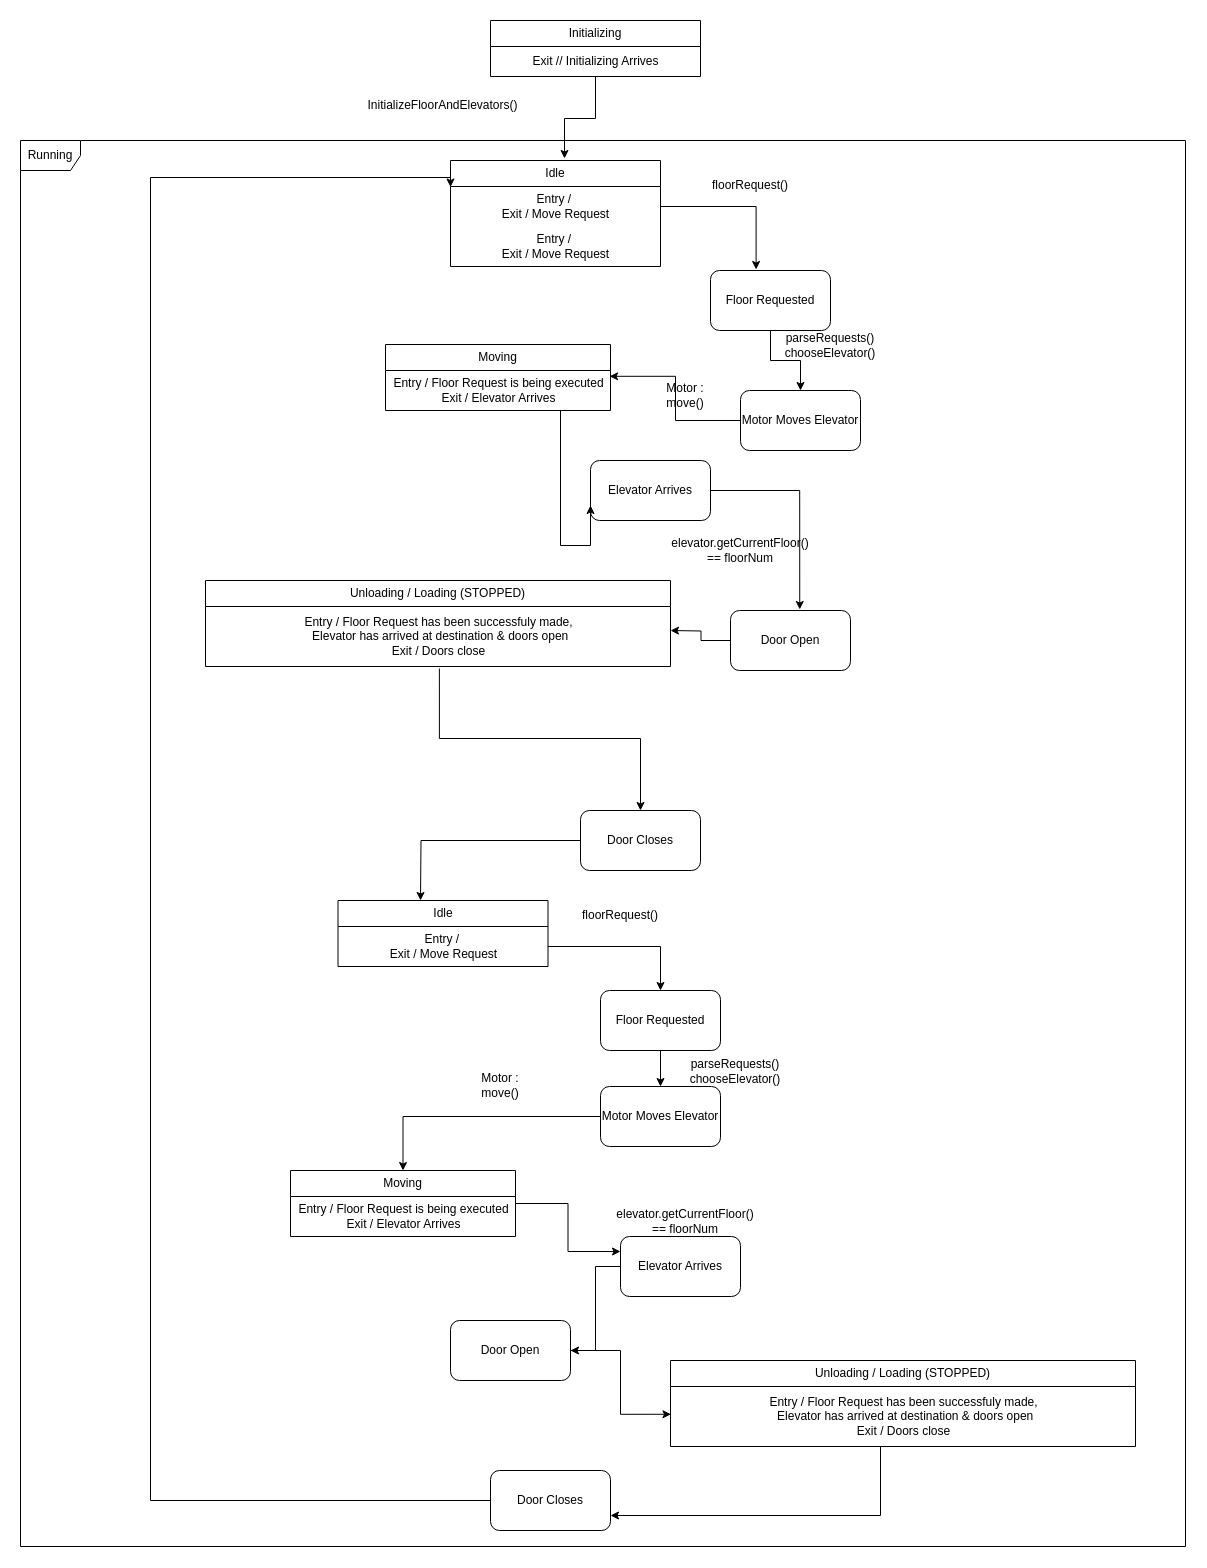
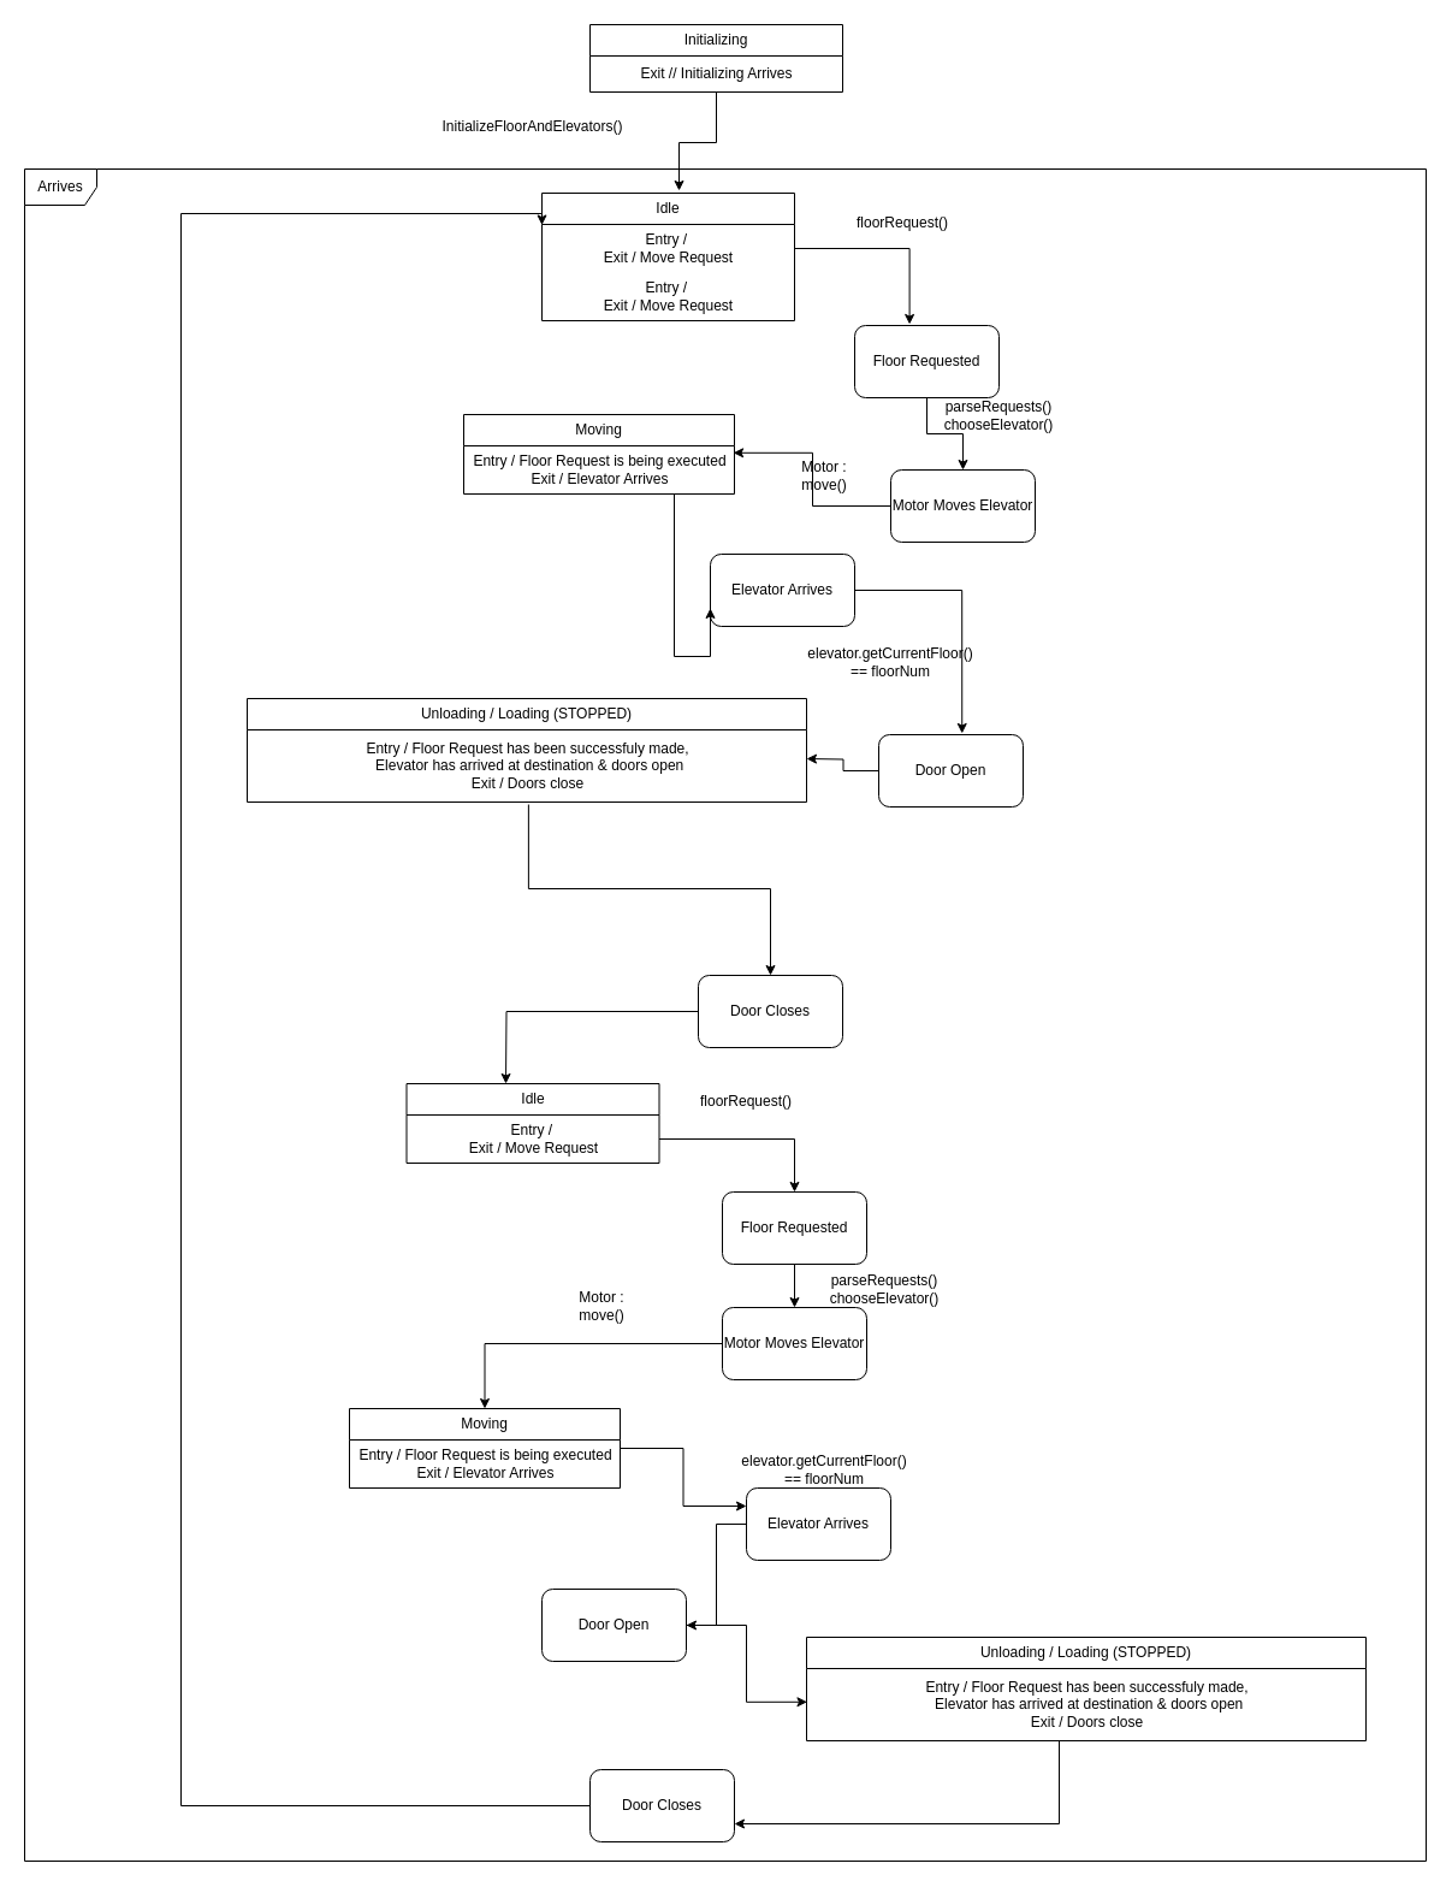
- <mxCell id="54" value="Running" style="shape=umlFrame;whiteSpace=wrap;html=1;pointerEvents=0;" vertex="1" parent="1"><mxGeometry x="20" y="140" width="1165" height="1406" as="geometry" /></mxCell>
+ <mxCell id="54" value="Arrives" style="shape=umlFrame;whiteSpace=wrap;html=1;pointerEvents=0;" vertex="1" parent="1"><mxGeometry x="20" y="140" width="1165" height="1406" as="geometry" /></mxCell>
